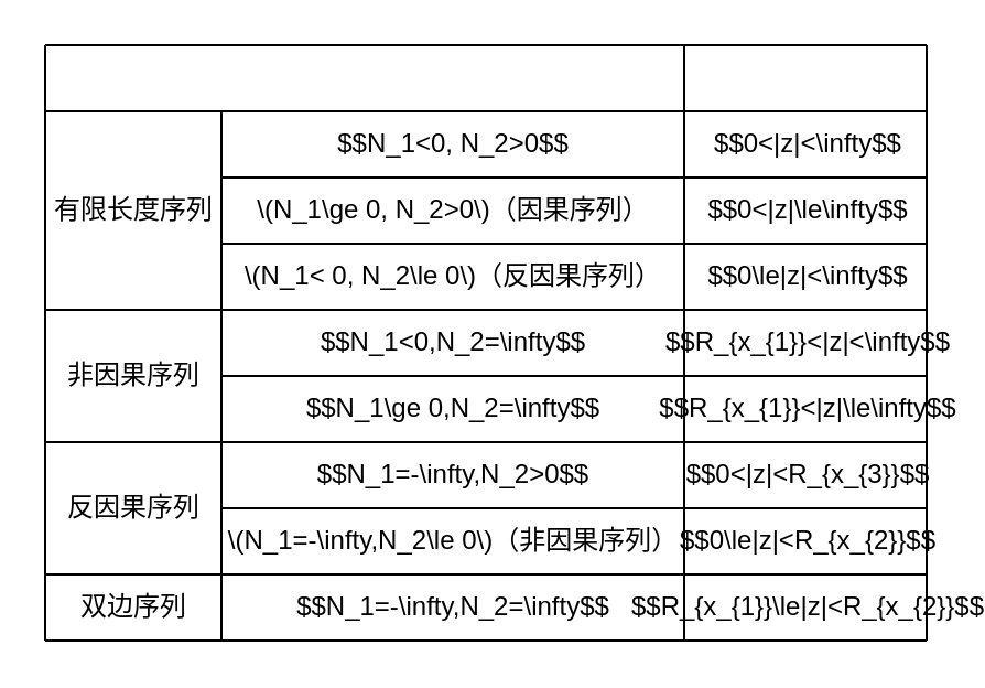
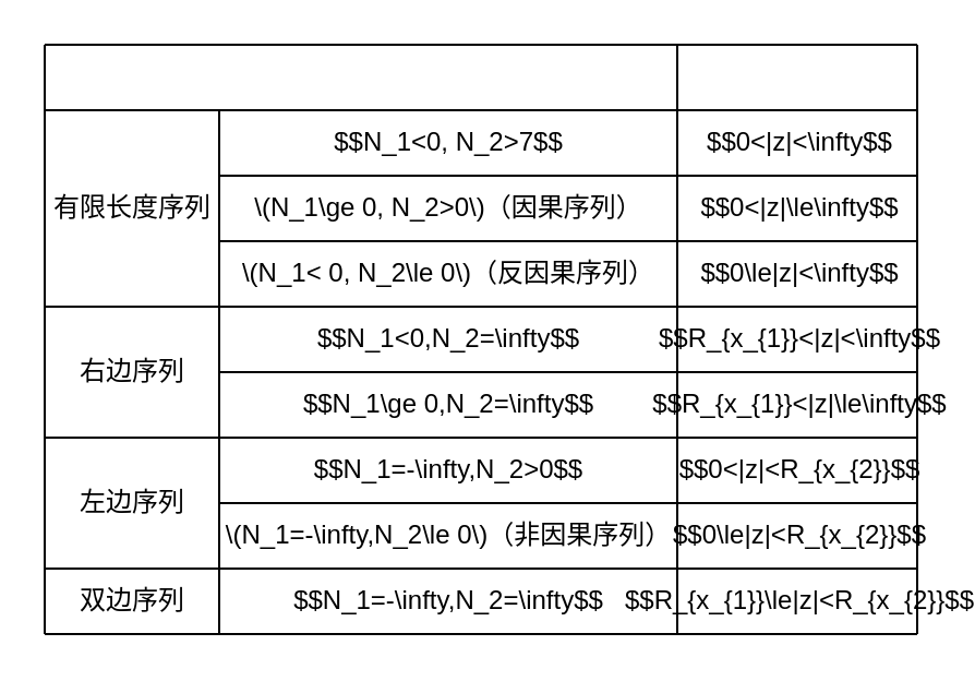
- <mxCell id="2" value="$$N_1&amp;lt;0, N_2&amp;gt;0$$" style="text;html=1;align=center;verticalAlign=middle;resizable=1;points=[];autosize=1;strokeColor=none;fillColor=none;movable=1;rotatable=1;deletable=1;editable=1;connectable=0;allowArrows=0;" vertex="1" parent="1"><mxGeometry x="105" y="55" width="200" height="20" as="geometry" /></mxCell>
+ <mxCell id="2" value="$$N_1&amp;lt;0, N_2&amp;gt;7$$" style="text;html=1;align=center;verticalAlign=middle;resizable=1;points=[];autosize=1;strokeColor=none;fillColor=none;movable=1;rotatable=1;deletable=1;editable=1;connectable=0;allowArrows=0;" vertex="1" parent="1"><mxGeometry x="105" y="55" width="200" height="20" as="geometry" /></mxCell>
- <mxCell id="11" value="非因果序列" style="text;html=1;align=center;verticalAlign=middle;resizable=0;points=[];autosize=1;strokeColor=none;fillColor=none;connectable=0;allowArrows=0;" vertex="1" parent="1"><mxGeometry x="25" y="155" width="70" height="30" as="geometry" /></mxCell>
+ <mxCell id="11" value="右边序列" style="text;html=1;align=center;verticalAlign=middle;resizable=0;points=[];autosize=1;strokeColor=none;fillColor=none;connectable=0;allowArrows=0;" vertex="1" parent="1"><mxGeometry x="25" y="155" width="70" height="30" as="geometry" /></mxCell>
- <mxCell id="19" value="$$0&amp;lt;|z|&amp;lt;R_{x_{3}}$$" style="text;html=1;align=center;verticalAlign=middle;resizable=1;points=[];autosize=1;strokeColor=none;fillColor=none;movable=1;rotatable=1;deletable=1;editable=1;connectable=0;allowArrows=0;" vertex="1" parent="1"><mxGeometry x="315.5" y="205" width="100" height="20" as="geometry" /></mxCell>
+ <mxCell id="19" value="$$0&amp;lt;|z|&amp;lt;R_{x_{2}}$$" style="text;html=1;align=center;verticalAlign=middle;resizable=1;points=[];autosize=1;strokeColor=none;fillColor=none;movable=1;rotatable=1;deletable=1;editable=1;connectable=0;allowArrows=0;" vertex="1" parent="1"><mxGeometry x="315.5" y="205" width="100" height="20" as="geometry" /></mxCell>
- <mxCell id="12" value="反因果序列" style="text;html=1;align=center;verticalAlign=middle;resizable=0;points=[];autosize=1;strokeColor=none;fillColor=none;connectable=0;allowArrows=0;" vertex="1" parent="1"><mxGeometry x="25" y="215" width="70" height="30" as="geometry" /></mxCell>
+ <mxCell id="12" value="左边序列" style="text;html=1;align=center;verticalAlign=middle;resizable=0;points=[];autosize=1;strokeColor=none;fillColor=none;connectable=0;allowArrows=0;" vertex="1" parent="1"><mxGeometry x="25" y="215" width="70" height="30" as="geometry" /></mxCell>
